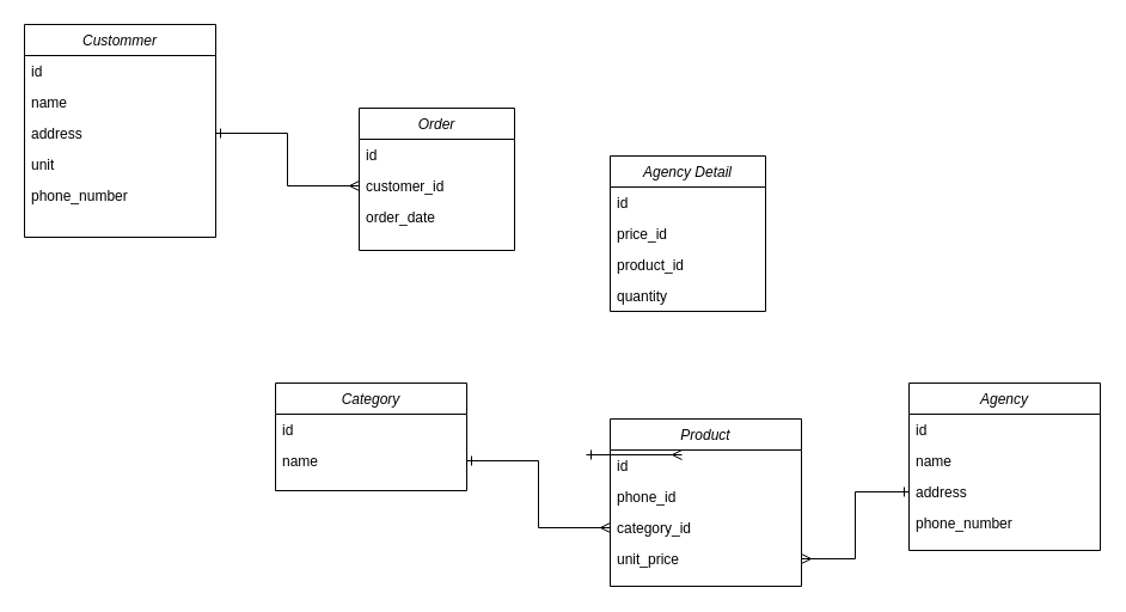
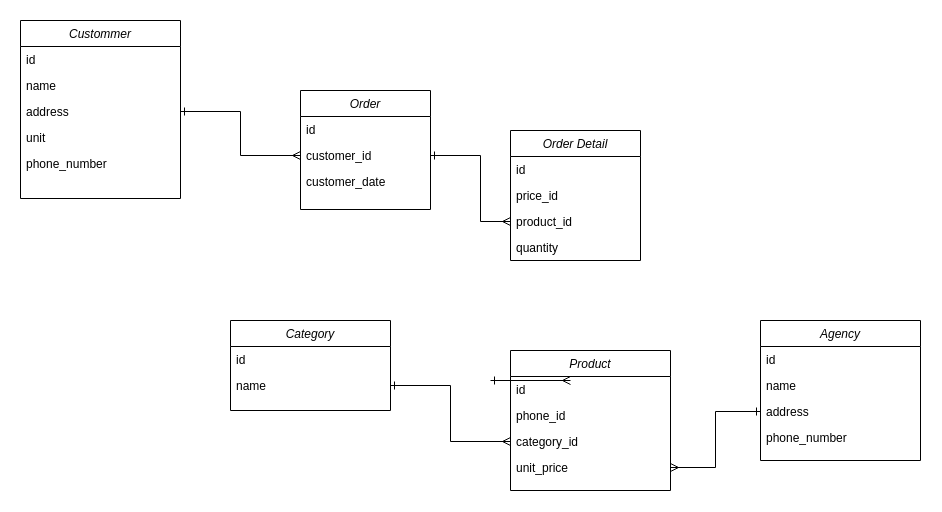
- <mxCell id="25" value="Agency Detail" style="swimlane;fontStyle=2;align=center;verticalAlign=top;childLayout=stackLayout;horizontal=1;startSize=26;horizontalStack=0;resizeParent=1;resizeLast=0;collapsible=1;marginBottom=0;rounded=0;shadow=0;strokeWidth=1;" vertex="1" parent="1"><mxGeometry x="510" y="130" width="130" height="130" as="geometry"><mxRectangle x="230" y="140" width="160" height="26" as="alternateBounds" /></mxGeometry></mxCell>
+ <mxCell id="25" value="Order Detail" style="swimlane;fontStyle=2;align=center;verticalAlign=top;childLayout=stackLayout;horizontal=1;startSize=26;horizontalStack=0;resizeParent=1;resizeLast=0;collapsible=1;marginBottom=0;rounded=0;shadow=0;strokeWidth=1;" vertex="1" parent="1"><mxGeometry x="510" y="130" width="130" height="130" as="geometry"><mxRectangle x="230" y="140" width="160" height="26" as="alternateBounds" /></mxGeometry></mxCell>
+ <mxCell id="31" value="" style="endArrow=ERmany;html=1;rounded=0;fontColor=#7f7676;endFill=0;edgeStyle=orthogonalEdgeStyle;exitX=1;exitY=0.5;exitDx=0;exitDy=0;entryX=0;entryY=0.5;entryDx=0;entryDy=0;startArrow=ERone;startFill=0;" edge="1" parent="1" source="23" target="28"><mxGeometry width="50" height="50" relative="1" as="geometry"><mxPoint x="190" y="121" as="sourcePoint" /><mxPoint x="310" y="165" as="targetPoint" /><Array as="points"><mxPoint x="480" y="155" /><mxPoint x="480" y="221" /></Array></mxGeometry></mxCell>
- <mxCell id="24" value="order_date" style="text;align=left;verticalAlign=top;spacingLeft=4;spacingRight=4;overflow=hidden;rotatable=0;points=[[0,0.5],[1,0.5]];portConstraint=eastwest;rounded=0;shadow=0;html=0;" vertex="1" parent="21"><mxGeometry y="78" width="130" height="26" as="geometry" /></mxCell>
+ <mxCell id="24" value="customer_date" style="text;align=left;verticalAlign=top;spacingLeft=4;spacingRight=4;overflow=hidden;rotatable=0;points=[[0,0.5],[1,0.5]];portConstraint=eastwest;rounded=0;shadow=0;html=0;" vertex="1" parent="21"><mxGeometry y="78" width="130" height="26" as="geometry" /></mxCell>
